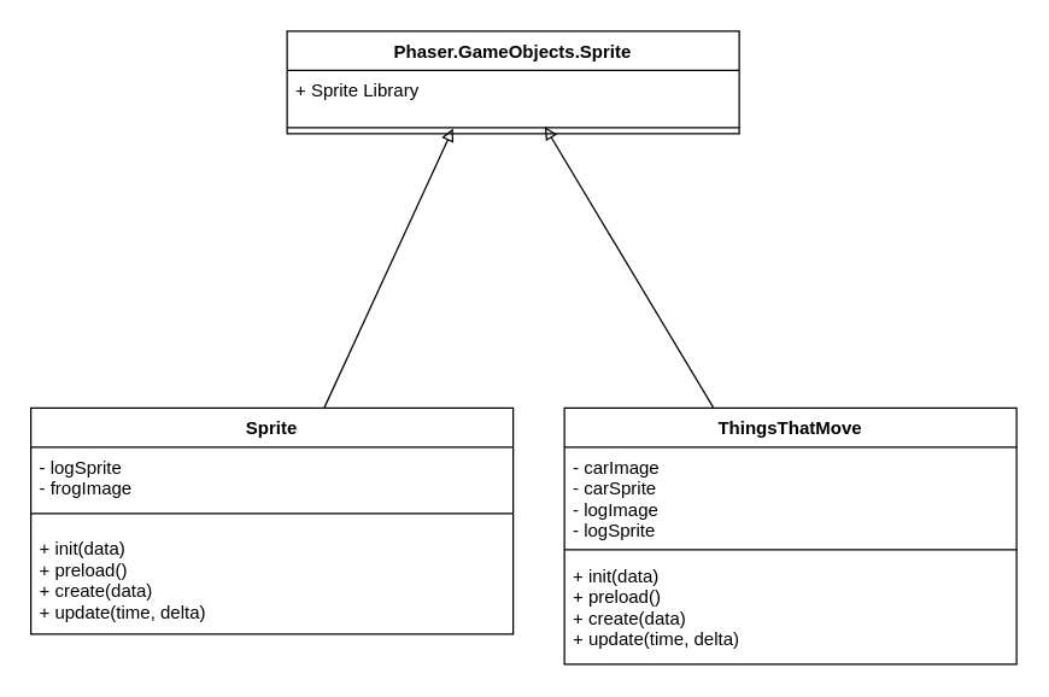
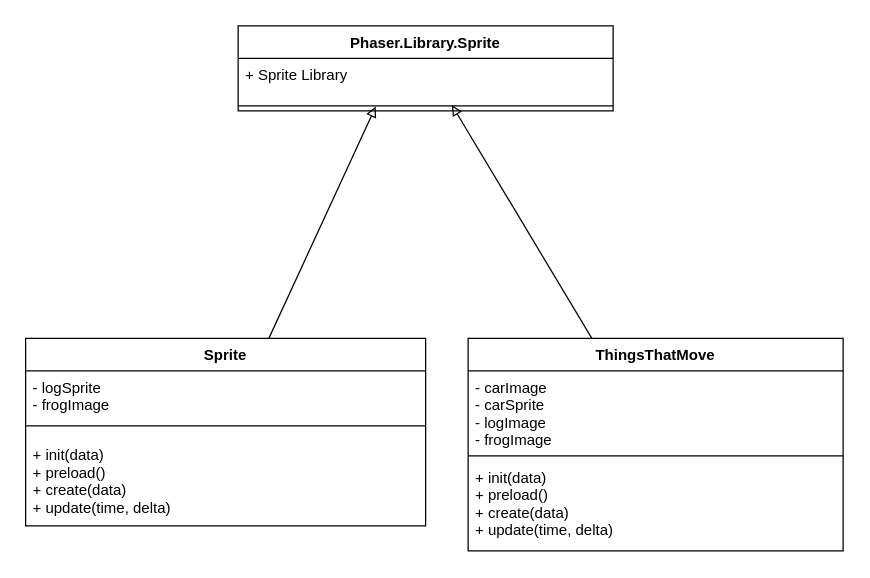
- <mxCell id="2" value="Phaser.GameObjects.Sprite" style="swimlane;fontStyle=1;align=center;verticalAlign=top;childLayout=stackLayout;horizontal=1;startSize=26;horizontalStack=0;resizeParent=1;resizeParentMax=0;resizeLast=0;collapsible=1;marginBottom=0;" parent="1" vertex="1"><mxGeometry x="190" y="20" width="300" height="68" as="geometry" /></mxCell>
+ <mxCell id="2" value="Phaser.Library.Sprite" style="swimlane;fontStyle=1;align=center;verticalAlign=top;childLayout=stackLayout;horizontal=1;startSize=26;horizontalStack=0;resizeParent=1;resizeParentMax=0;resizeLast=0;collapsible=1;marginBottom=0;" parent="1" vertex="1"><mxGeometry x="190" y="20" width="300" height="68" as="geometry" /></mxCell>
- <mxCell id="12" value="- carImage&#10;- carSprite&#10;- logImage&#10;- logSprite" style="text;strokeColor=none;fillColor=none;align=left;verticalAlign=top;spacingLeft=4;spacingRight=4;overflow=hidden;rotatable=0;points=[[0,0.5],[1,0.5]];portConstraint=eastwest;" parent="11" vertex="1"><mxGeometry y="26" width="300" height="64" as="geometry" /></mxCell>
+ <mxCell id="12" value="- carImage&#10;- carSprite&#10;- logImage&#10;- frogImage" style="text;strokeColor=none;fillColor=none;align=left;verticalAlign=top;spacingLeft=4;spacingRight=4;overflow=hidden;rotatable=0;points=[[0,0.5],[1,0.5]];portConstraint=eastwest;" parent="11" vertex="1"><mxGeometry y="26" width="300" height="64" as="geometry" /></mxCell>
